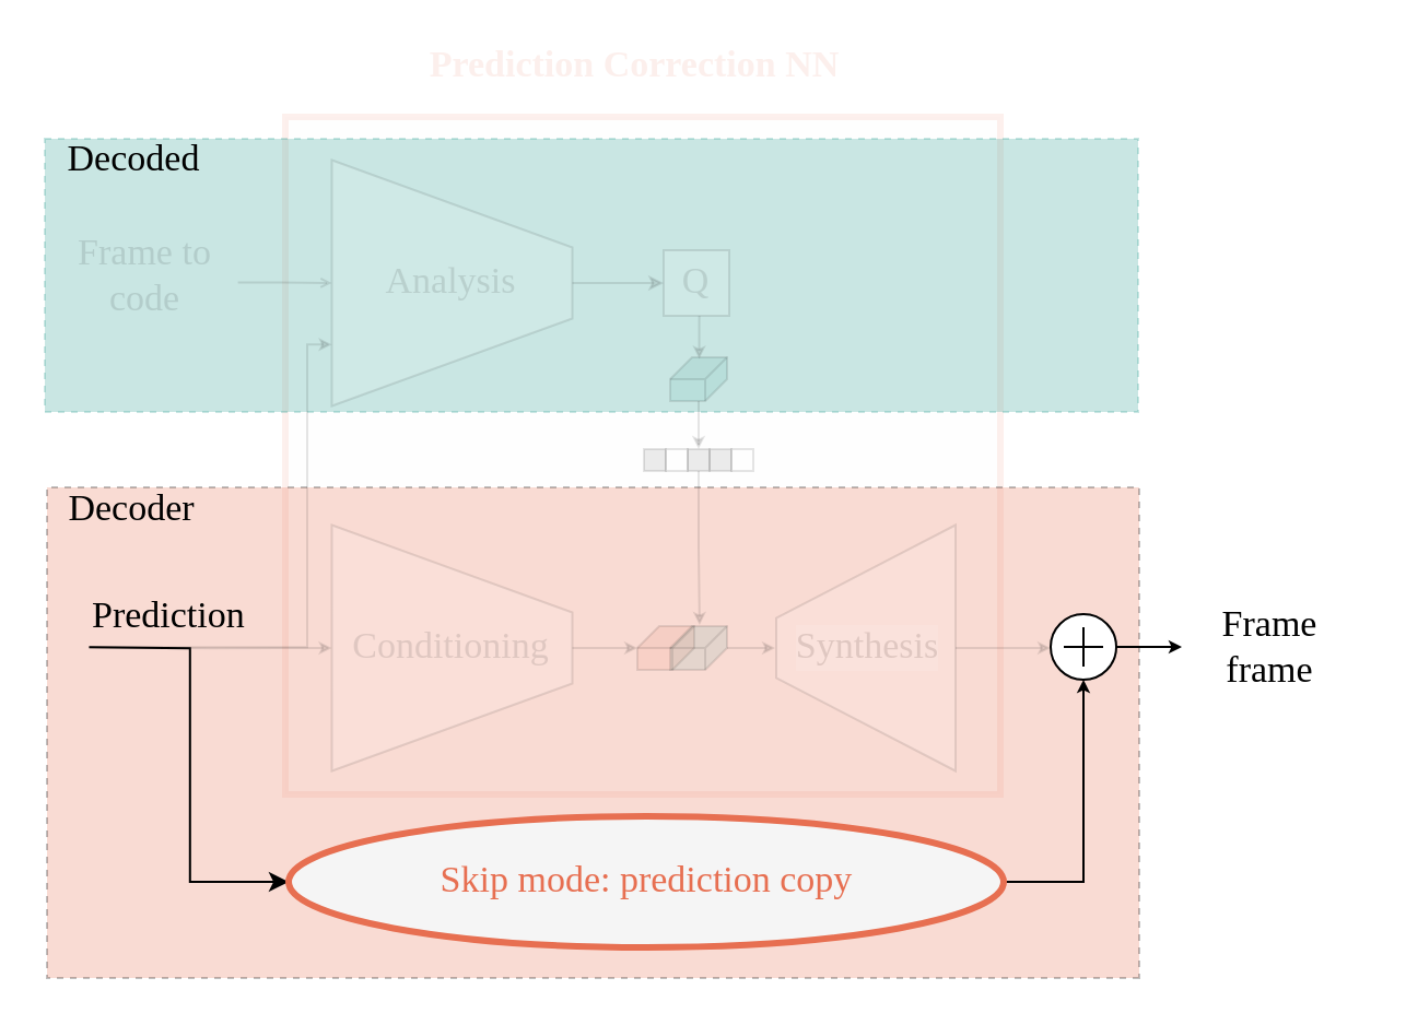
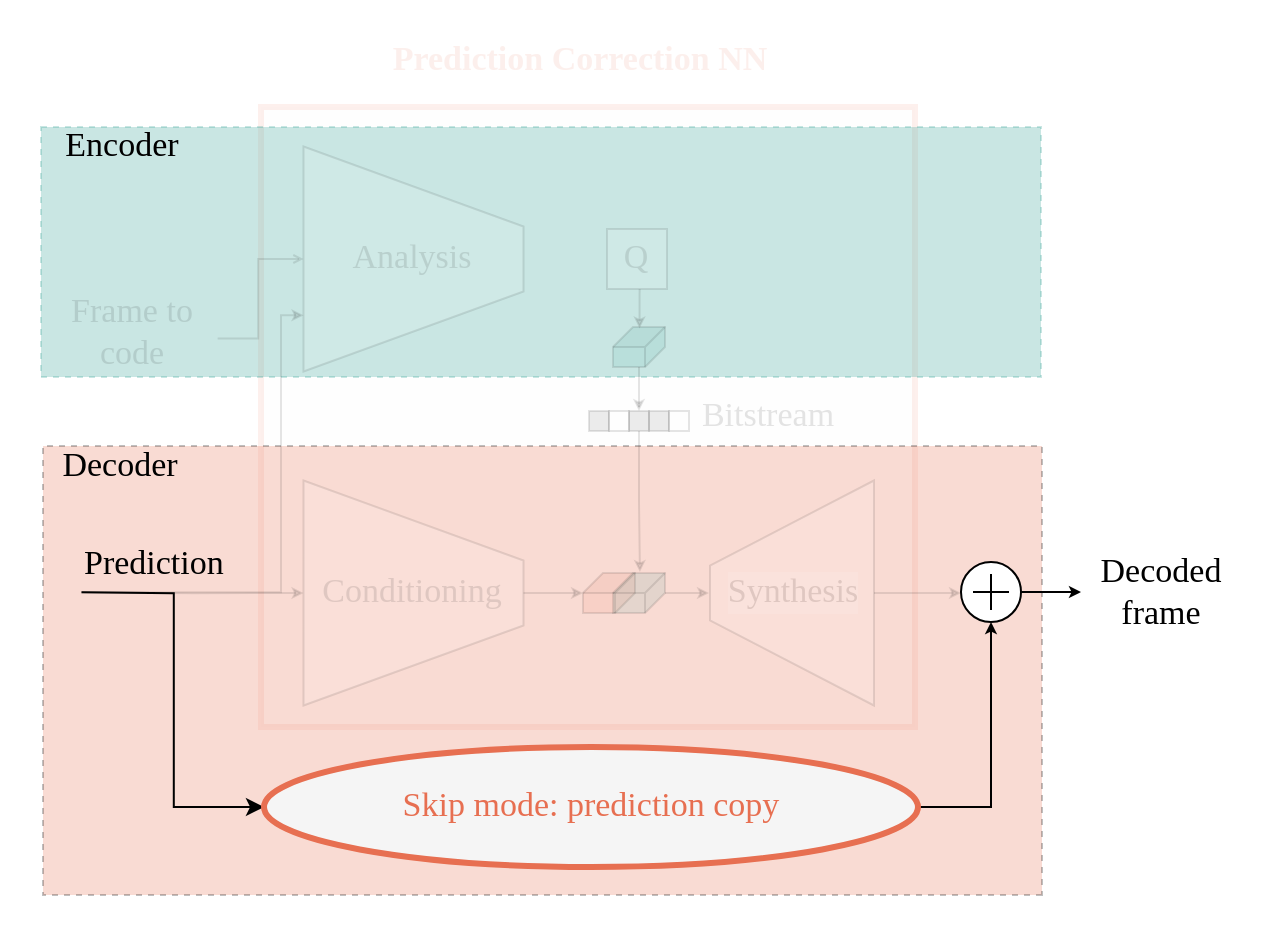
- <mxCell id="37" value="Decoded" style="text;html=1;strokeColor=none;fillColor=none;align=center;verticalAlign=middle;whiteSpace=wrap;rounded=0;fontFamily=Raleway;fontSize=17;fontStyle=0;strokeWidth=1;opacity=10;" parent="1" vertex="1"><mxGeometry x="21" y="63" width="80" height="20" as="geometry" /></mxCell>
+ <mxCell id="37" value="Encoder" style="text;html=1;strokeColor=none;fillColor=none;align=center;verticalAlign=middle;whiteSpace=wrap;rounded=0;fontFamily=Raleway;fontSize=17;fontStyle=0;strokeWidth=1;opacity=10;" parent="1" vertex="1"><mxGeometry x="21" y="63" width="80" height="20" as="geometry" /></mxCell>
- <mxCell id="26" value="Frame to code" style="text;html=1;strokeColor=none;fillColor=none;align=center;verticalAlign=middle;whiteSpace=wrap;rounded=0;fontFamily=Raleway;fontSize=17;fontStyle=0;strokeWidth=1;opacity=10;textOpacity=10;" parent="1" vertex="1"><mxGeometry x="26" y="116" width="80" height="20" as="geometry" /></mxCell>
+ <mxCell id="26" value="Frame to code" style="text;html=1;strokeColor=none;fillColor=none;align=center;verticalAlign=middle;whiteSpace=wrap;rounded=0;fontFamily=Raleway;fontSize=17;fontStyle=0;strokeWidth=1;opacity=10;textOpacity=10;" parent="1" vertex="1"><mxGeometry x="26" y="156" width="80" height="20" as="geometry" /></mxCell>
- <mxCell id="10" style="edgeStyle=orthogonalEdgeStyle;rounded=0;orthogonalLoop=1;jettySize=auto;html=1;entryX=0;entryY=0.5;entryDx=0;entryDy=0;fontSize=17;strokeWidth=1;endSize=4;fontStyle=0;opacity=10;textOpacity=10;" parent="1" source="11" target="14" edge="1"><mxGeometry relative="1" as="geometry"><Array as="points"><mxPoint x="195" y="128.5" /><mxPoint x="195" y="128.5" /></Array></mxGeometry></mxCell>
+ <mxCell id="39" value="Bitstream" style="text;html=1;strokeColor=none;fillColor=none;align=center;verticalAlign=middle;whiteSpace=wrap;rounded=0;fontFamily=Raleway;fontSize=17;fontStyle=0;strokeWidth=1;opacity=10;textOpacity=10;" parent="1" vertex="1"><mxGeometry x="344" y="198" width="80" height="20" as="geometry" /></mxCell>
- <mxCell id="28" value="&lt;div&gt;Frame frame&lt;/div&gt;" style="text;html=1;strokeColor=none;fillColor=none;align=center;verticalAlign=middle;whiteSpace=wrap;rounded=0;fontFamily=Raleway;fontSize=17;fontStyle=0;strokeWidth=1;fontColor=default;" parent="1" vertex="1"><mxGeometry x="540" y="285.5" width="81" height="20" as="geometry" /></mxCell>
+ <mxCell id="28" value="&lt;div&gt;Decoded frame&lt;/div&gt;" style="text;html=1;strokeColor=none;fillColor=none;align=center;verticalAlign=middle;whiteSpace=wrap;rounded=0;fontFamily=Raleway;fontSize=17;fontStyle=0;strokeWidth=1;fontColor=default;" parent="1" vertex="1"><mxGeometry x="540" y="285.5" width="81" height="20" as="geometry" /></mxCell>
